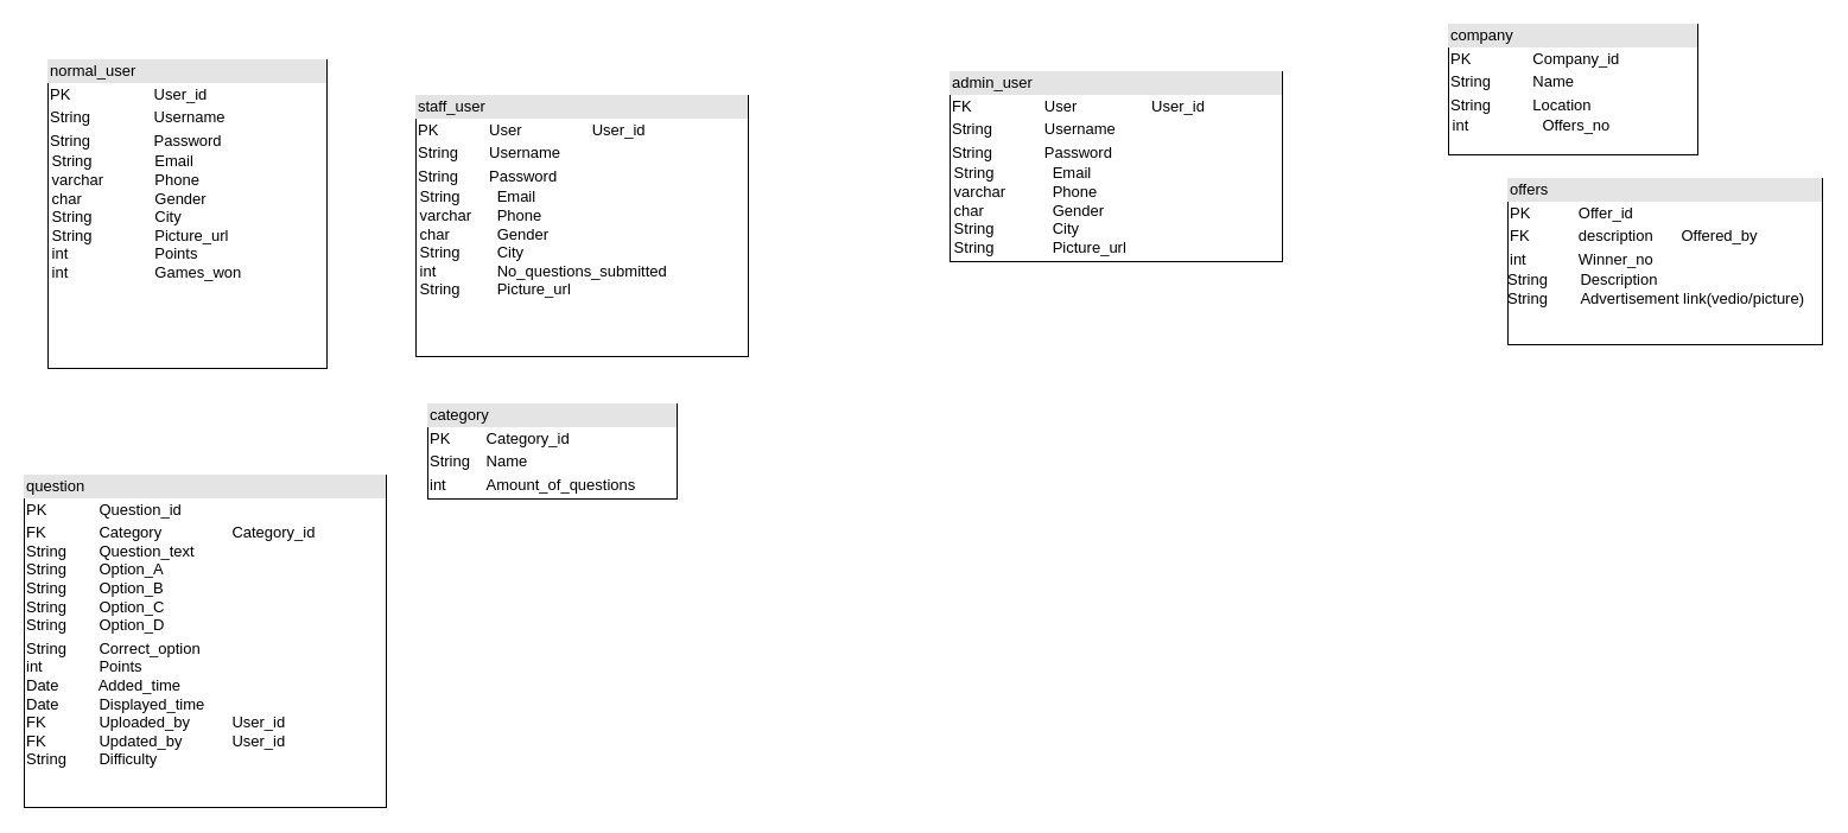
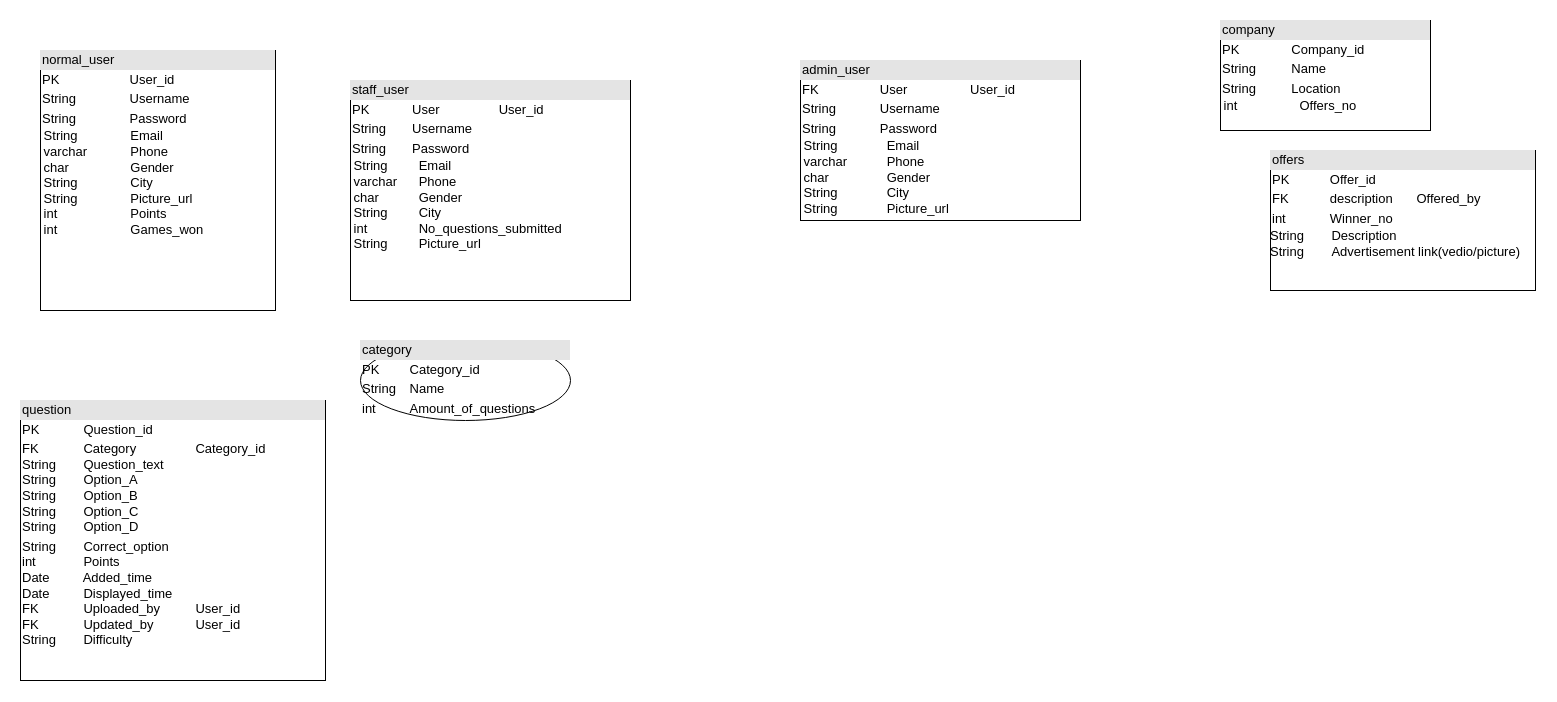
- <mxCell id="4" value="&lt;div style=&quot;box-sizing: border-box; width: 100%; background: rgb(228, 228, 228); padding: 2px; font-size: 13px;&quot;&gt;category&lt;/div&gt;&lt;table style=&quot;width: 100%; font-size: 13px;&quot; cellpadding=&quot;2&quot; cellspacing=&quot;0&quot;&gt;&lt;tbody style=&quot;font-size: 13px;&quot;&gt;&lt;tr style=&quot;font-size: 13px;&quot;&gt;&lt;td style=&quot;font-size: 13px;&quot;&gt;PK&lt;/td&gt;&lt;td style=&quot;font-size: 13px;&quot;&gt;Category_id&lt;/td&gt;&lt;/tr&gt;&lt;tr style=&quot;font-size: 13px;&quot;&gt;&lt;td style=&quot;font-size: 13px;&quot;&gt;String&lt;/td&gt;&lt;td style=&quot;font-size: 13px;&quot;&gt;Name&lt;/td&gt;&lt;/tr&gt;&lt;tr style=&quot;font-size: 13px;&quot;&gt;&lt;td style=&quot;font-size: 13px;&quot;&gt;int&lt;br style=&quot;font-size: 13px;&quot;&gt;&lt;/td&gt;&lt;td style=&quot;font-size: 13px;&quot;&gt;Amount_of_questions&lt;br style=&quot;font-size: 13px;&quot;&gt;&lt;/td&gt;&lt;/tr&gt;&lt;/tbody&gt;&lt;/table&gt;" style="verticalAlign=top;align=left;overflow=fill;html=1;fontSize=13;" vertex="1" parent="1"><mxGeometry x="360" y="340" width="210" height="80" as="geometry" /></mxCell>
+ <mxCell id="4" value="&lt;div style=&quot;box-sizing: border-box; width: 100%; background: rgb(228, 228, 228); padding: 2px; font-size: 13px;&quot;&gt;category&lt;/div&gt;&lt;table style=&quot;width: 100%; font-size: 13px;&quot; cellpadding=&quot;2&quot; cellspacing=&quot;0&quot;&gt;&lt;tbody style=&quot;font-size: 13px;&quot;&gt;&lt;tr style=&quot;font-size: 13px;&quot;&gt;&lt;td style=&quot;font-size: 13px;&quot;&gt;PK&lt;/td&gt;&lt;td style=&quot;font-size: 13px;&quot;&gt;Category_id&lt;/td&gt;&lt;/tr&gt;&lt;tr style=&quot;font-size: 13px;&quot;&gt;&lt;td style=&quot;font-size: 13px;&quot;&gt;String&lt;/td&gt;&lt;td style=&quot;font-size: 13px;&quot;&gt;Name&lt;/td&gt;&lt;/tr&gt;&lt;tr style=&quot;font-size: 13px;&quot;&gt;&lt;td style=&quot;font-size: 13px;&quot;&gt;int&lt;br style=&quot;font-size: 13px;&quot;&gt;&lt;/td&gt;&lt;td style=&quot;font-size: 13px;&quot;&gt;Amount_of_questions&lt;br style=&quot;font-size: 13px;&quot;&gt;&lt;/td&gt;&lt;/tr&gt;&lt;/tbody&gt;&lt;/table&gt;" style="ellipse;verticalAlign=top;align=left;overflow=fill;html=1;fontSize=13;" vertex="1" parent="1"><mxGeometry x="360" y="340" width="210" height="80" as="geometry" /></mxCell>
